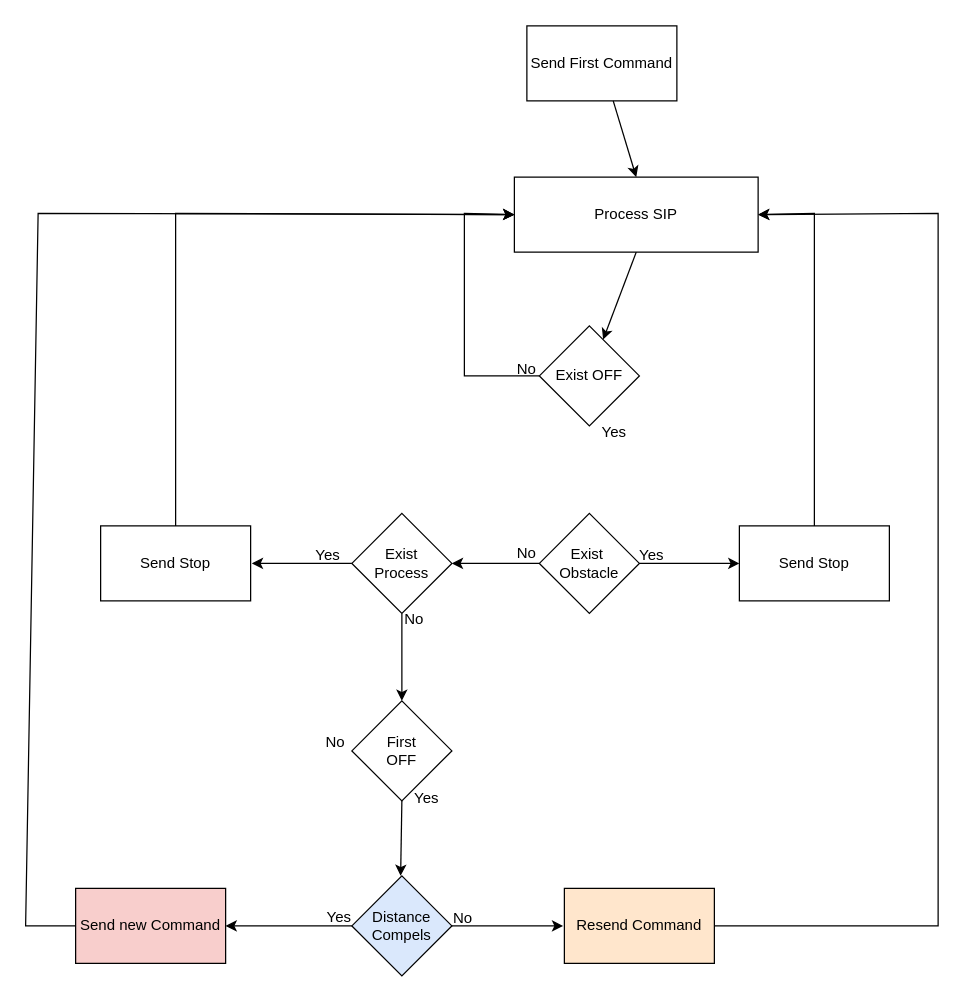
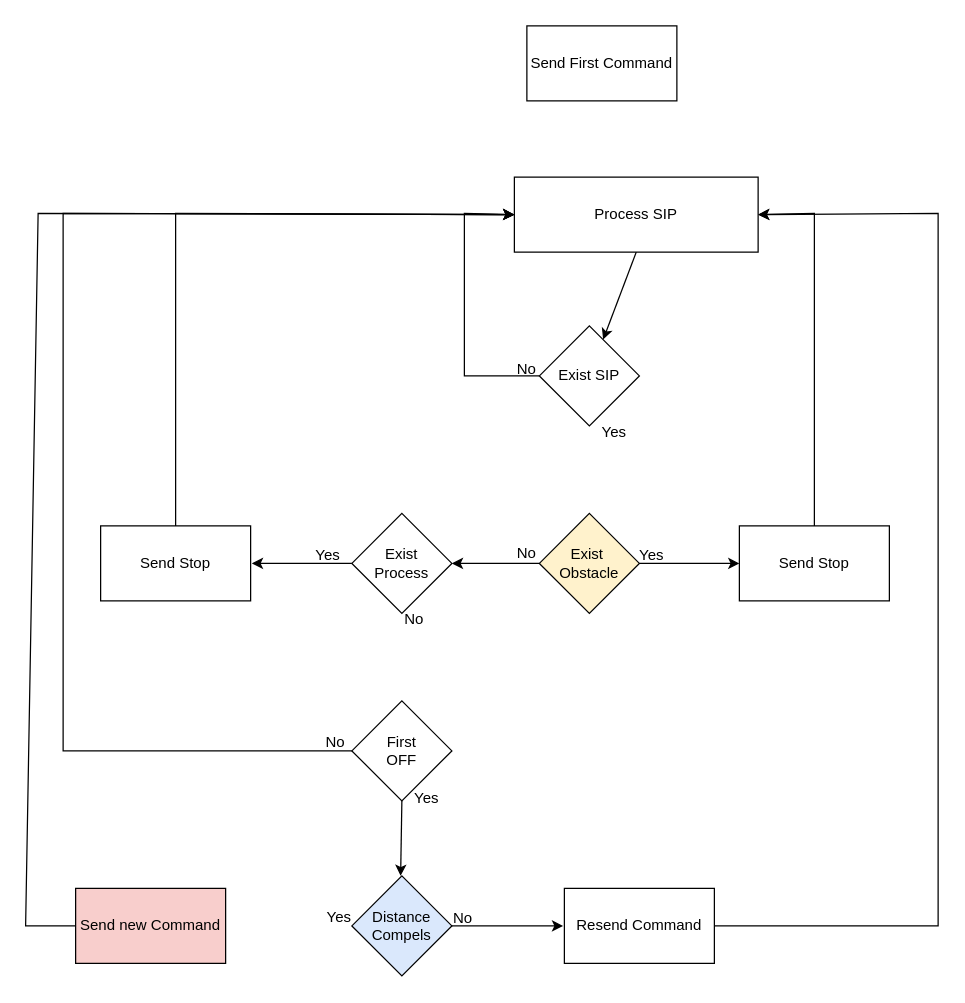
- <mxCell id="4" value="" style="endArrow=classic;html=1;rounded=0;entryX=0.5;entryY=0;entryDx=0;entryDy=0;" edge="1" parent="1" source="3" target="2"><mxGeometry width="50" height="50" relative="1" as="geometry"><mxPoint x="481" y="360" as="sourcePoint" /><mxPoint x="531" y="310" as="targetPoint" /></mxGeometry></mxCell>
- <mxCell id="5" value="Exist OFF" style="rhombus;whiteSpace=wrap;html=1;" vertex="1" parent="1"><mxGeometry x="431" y="260" width="80" height="80" as="geometry" /></mxCell>
+ <mxCell id="5" value="Exist SIP" style="rhombus;whiteSpace=wrap;html=1;" vertex="1" parent="1"><mxGeometry x="431" y="260" width="80" height="80" as="geometry" /></mxCell>
- <mxCell id="10" value="Exist&amp;nbsp;&lt;div&gt;Obstacle&lt;/div&gt;" style="rhombus;whiteSpace=wrap;html=1;" vertex="1" parent="1"><mxGeometry x="431" y="410" width="80" height="80" as="geometry" /></mxCell>
+ <mxCell id="10" value="Exist&amp;nbsp;&lt;div&gt;Obstacle&lt;/div&gt;" style="rhombus;whiteSpace=wrap;html=1;fillColor=#fff2cc;" vertex="1" parent="1"><mxGeometry x="431" y="410" width="80" height="80" as="geometry" /></mxCell>
+ <mxCell id="25" value="" style="endArrow=classic;html=1;rounded=0;exitX=0;exitY=0.5;exitDx=0;exitDy=0;entryX=0;entryY=0.5;entryDx=0;entryDy=0;" edge="1" parent="1" source="24" target="2"><mxGeometry width="50" height="50" relative="1" as="geometry"><mxPoint x="150" y="430" as="sourcePoint" /><mxPoint x="140" y="170" as="targetPoint" /><Array as="points"><mxPoint x="50" y="600" /><mxPoint x="50" y="170" /></Array></mxGeometry></mxCell>
- <mxCell id="23" value="" style="endArrow=classic;html=1;rounded=0;exitX=0.5;exitY=1;exitDx=0;exitDy=0;entryX=0.5;entryY=0;entryDx=0;entryDy=0;" edge="1" parent="1" source="15" target="24"><mxGeometry width="50" height="50" relative="1" as="geometry"><mxPoint x="481" y="350" as="sourcePoint" /><mxPoint x="320" y="560" as="targetPoint" /></mxGeometry></mxCell>
- <mxCell id="34" value="" style="endArrow=classic;html=1;rounded=0;exitX=0;exitY=0.5;exitDx=0;exitDy=0;" edge="1" parent="1" source="29" target="35"><mxGeometry width="50" height="50" relative="1" as="geometry"><mxPoint x="371" y="750" as="sourcePoint" /><mxPoint x="180" y="740" as="targetPoint" /></mxGeometry></mxCell>
- <mxCell id="32" value="Resend Command" style="rounded=0;whiteSpace=wrap;html=1;fillColor=#ffe6cc;" vertex="1" parent="1"><mxGeometry x="451" y="710" width="120" height="60" as="geometry" /></mxCell>
+ <mxCell id="32" value="Resend Command" style="rounded=0;whiteSpace=wrap;html=1;" vertex="1" parent="1"><mxGeometry x="451" y="710" width="120" height="60" as="geometry" /></mxCell>
